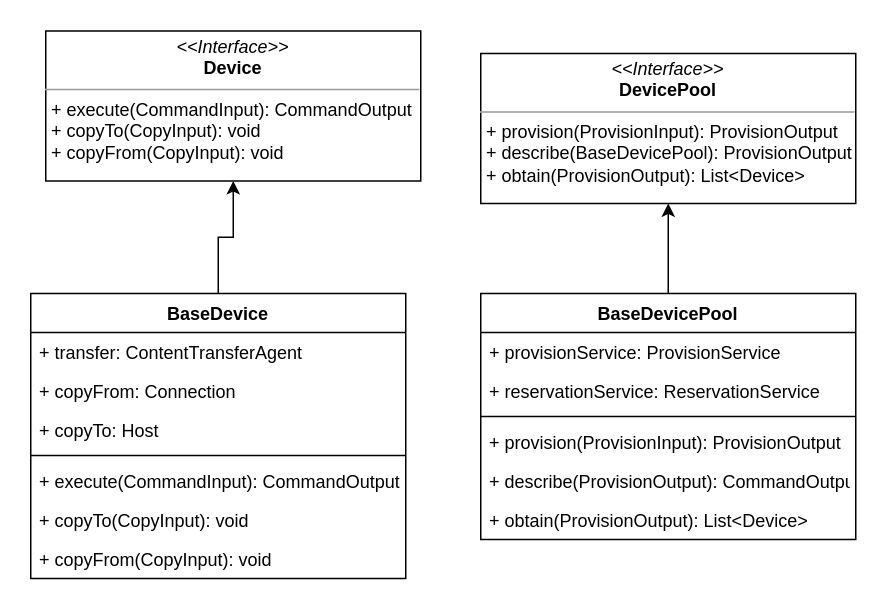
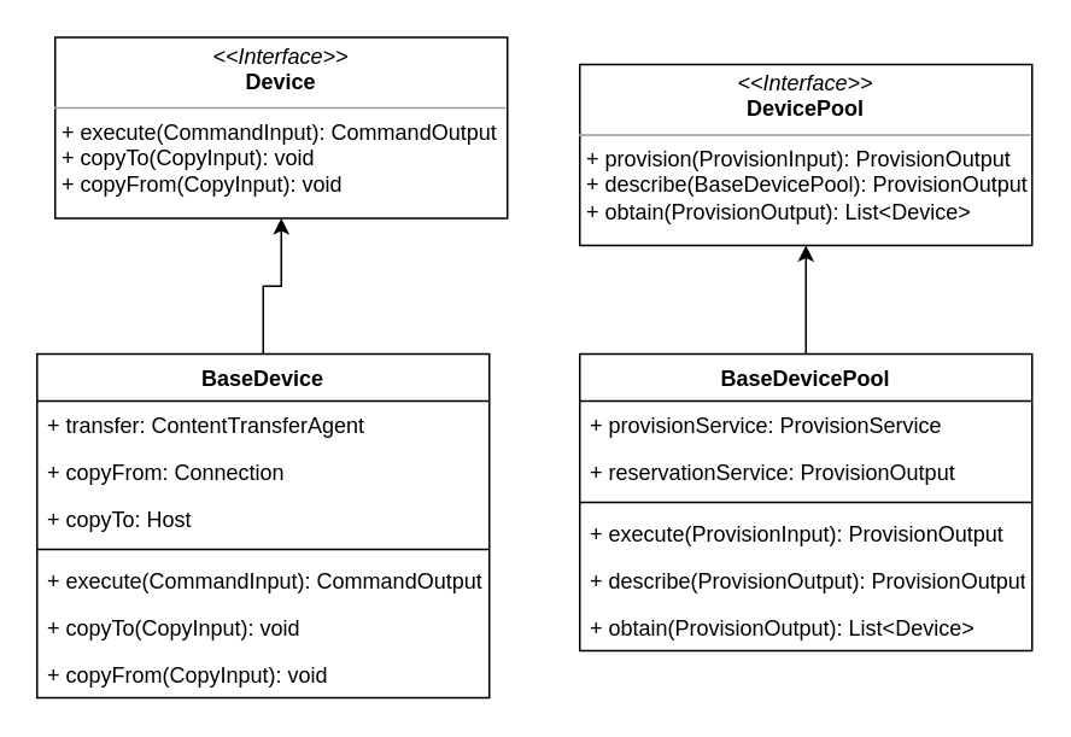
- <mxCell id="16" value="+ reservationService: ReservationService" style="text;strokeColor=none;fillColor=none;align=left;verticalAlign=top;spacingLeft=4;spacingRight=4;overflow=hidden;rotatable=0;points=[[0,0.5],[1,0.5]];portConstraint=eastwest;" vertex="1" parent="14"><mxGeometry y="52" width="250" height="26" as="geometry" /></mxCell>
+ <mxCell id="16" value="+ reservationService: ProvisionOutput" style="text;strokeColor=none;fillColor=none;align=left;verticalAlign=top;spacingLeft=4;spacingRight=4;overflow=hidden;rotatable=0;points=[[0,0.5],[1,0.5]];portConstraint=eastwest;" vertex="1" parent="14"><mxGeometry y="52" width="250" height="26" as="geometry" /></mxCell>
- <mxCell id="18" value="+ provision(ProvisionInput): ProvisionOutput" style="text;strokeColor=none;fillColor=none;align=left;verticalAlign=top;spacingLeft=4;spacingRight=4;overflow=hidden;rotatable=0;points=[[0,0.5],[1,0.5]];portConstraint=eastwest;" vertex="1" parent="14"><mxGeometry y="86" width="250" height="26" as="geometry" /></mxCell>
+ <mxCell id="18" value="+ execute(ProvisionInput): ProvisionOutput" style="text;strokeColor=none;fillColor=none;align=left;verticalAlign=top;spacingLeft=4;spacingRight=4;overflow=hidden;rotatable=0;points=[[0,0.5],[1,0.5]];portConstraint=eastwest;" vertex="1" parent="14"><mxGeometry y="86" width="250" height="26" as="geometry" /></mxCell>
- <mxCell id="19" value="+ describe(ProvisionOutput): CommandOutput" style="text;strokeColor=none;fillColor=none;align=left;verticalAlign=top;spacingLeft=4;spacingRight=4;overflow=hidden;rotatable=0;points=[[0,0.5],[1,0.5]];portConstraint=eastwest;" vertex="1" parent="14"><mxGeometry y="112" width="250" height="26" as="geometry" /></mxCell>
+ <mxCell id="19" value="+ describe(ProvisionOutput): ProvisionOutput" style="text;strokeColor=none;fillColor=none;align=left;verticalAlign=top;spacingLeft=4;spacingRight=4;overflow=hidden;rotatable=0;points=[[0,0.5],[1,0.5]];portConstraint=eastwest;" vertex="1" parent="14"><mxGeometry y="112" width="250" height="26" as="geometry" /></mxCell>
